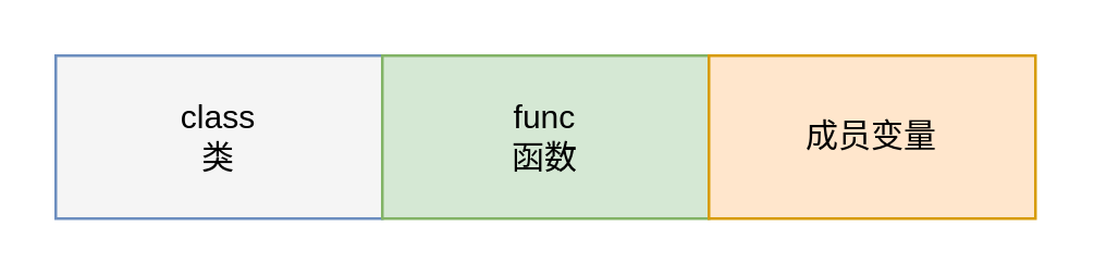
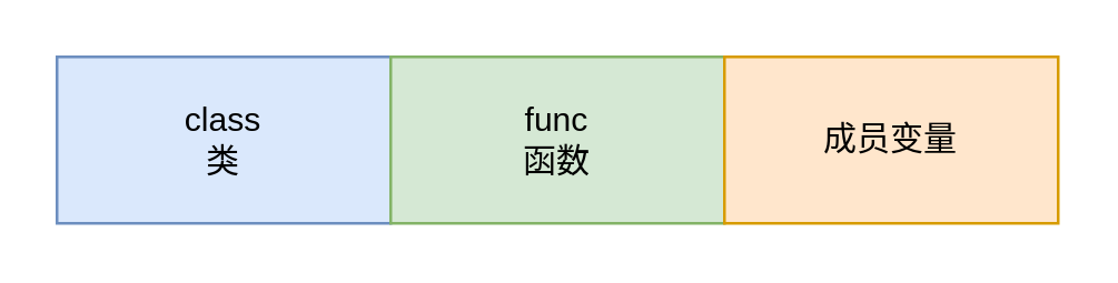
- <mxCell id="2" value="class&lt;br&gt;类" style="rounded=0;whiteSpace=wrap;html=1;fillColor=#f5f5f5;strokeColor=#6c8ebf;" vertex="1" parent="1"><mxGeometry x="20" y="20" width="120" height="60" as="geometry" /></mxCell>
+ <mxCell id="2" value="class&lt;br&gt;类" style="rounded=0;whiteSpace=wrap;html=1;fillColor=#dae8fc;strokeColor=#6c8ebf;" vertex="1" parent="1"><mxGeometry x="20" y="20" width="120" height="60" as="geometry" /></mxCell>
